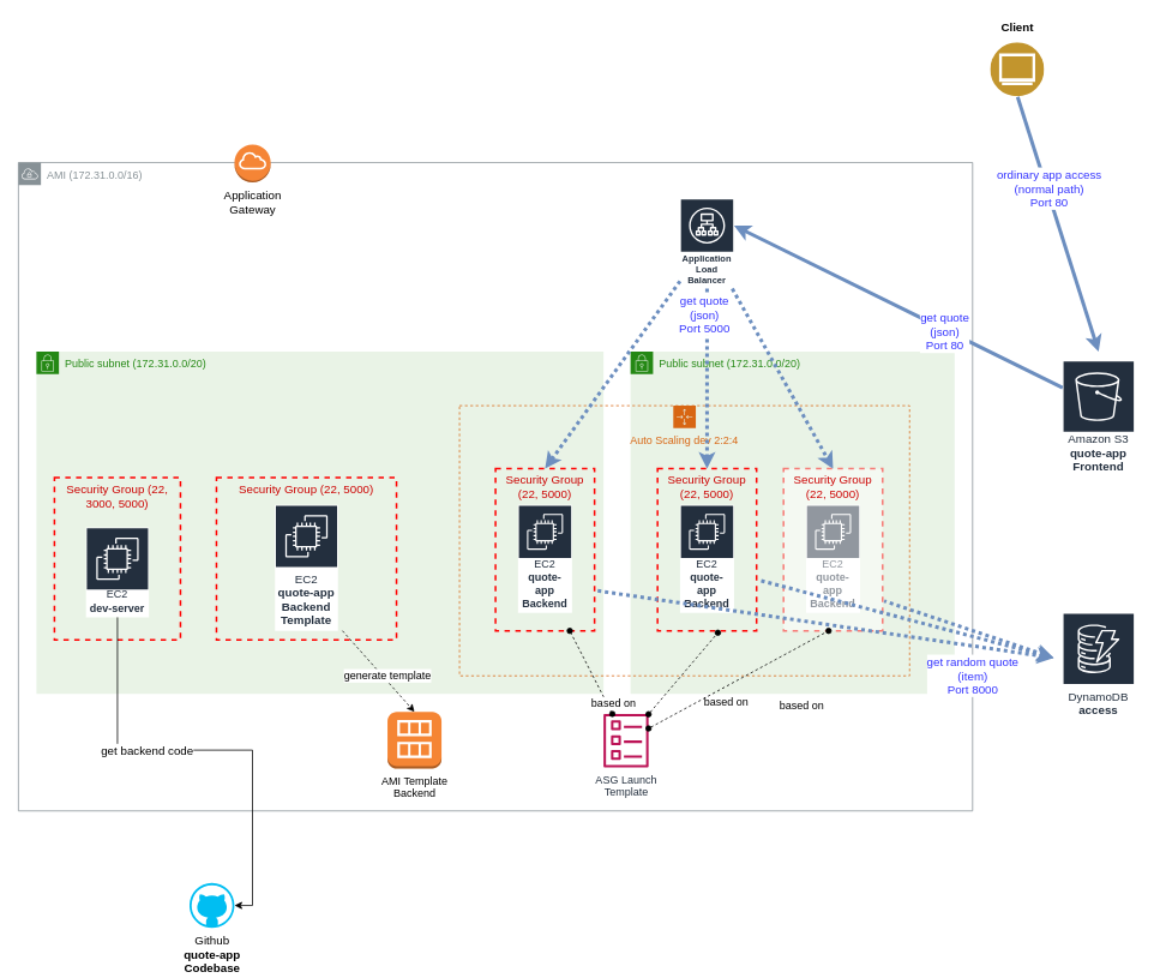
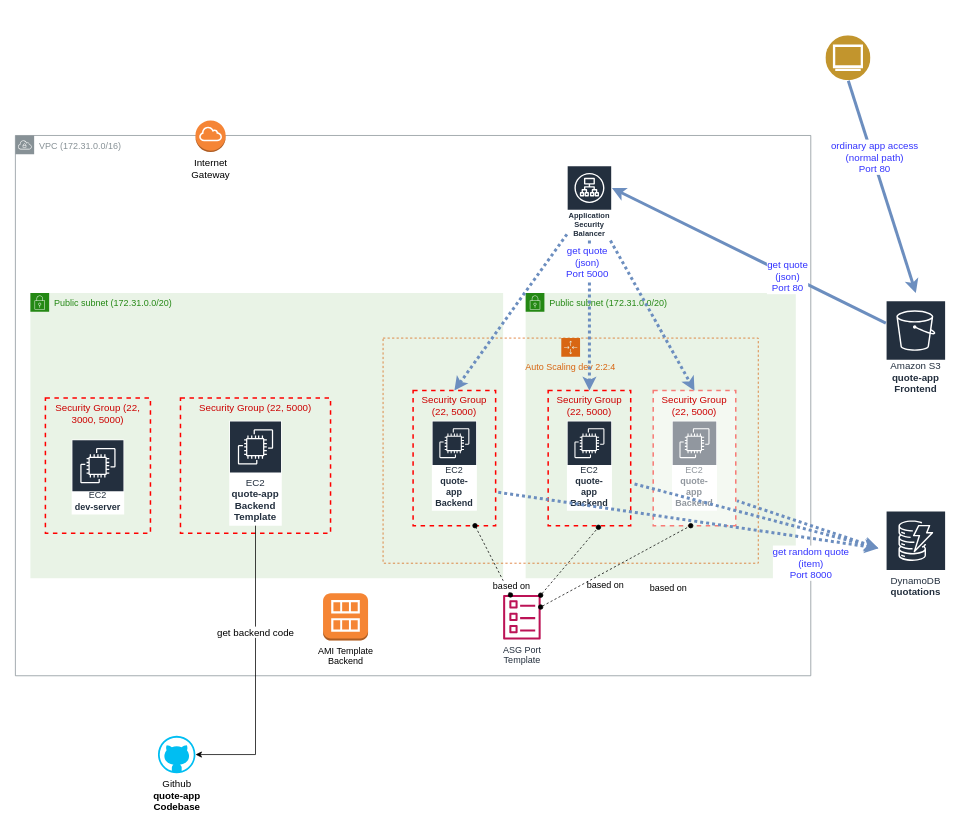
- <mxCell id="15" value="Client" style="text;html=1;strokeColor=none;fillColor=none;align=center;verticalAlign=middle;whiteSpace=wrap;rounded=0;labelBackgroundColor=none;fontSize=13;fontStyle=1" vertex="1" parent="1"><mxGeometry x="1090" y="20" width="80" height="20" as="geometry" /></mxCell>
- <mxCell id="3" value="AMI (&lt;span&gt;172.31.0.0/16)&lt;br&gt;&lt;/span&gt;" style="outlineConnect=0;gradientColor=none;html=1;whiteSpace=wrap;fontSize=12;fontStyle=0;shape=mxgraph.aws4.group;grIcon=mxgraph.aws4.group_vpc;strokeColor=#879196;fillColor=none;verticalAlign=top;align=left;spacingLeft=30;fontColor=#879196;dashed=0;" vertex="1" parent="1"><mxGeometry x="20" y="180" width="1060" height="720" as="geometry" /></mxCell>
+ <mxCell id="3" value="VPC (&lt;span&gt;172.31.0.0/16)&lt;br&gt;&lt;/span&gt;" style="outlineConnect=0;gradientColor=none;html=1;whiteSpace=wrap;fontSize=12;fontStyle=0;shape=mxgraph.aws4.group;grIcon=mxgraph.aws4.group_vpc;strokeColor=#879196;fillColor=none;verticalAlign=top;align=left;spacingLeft=30;fontColor=#879196;dashed=0;" vertex="1" parent="1"><mxGeometry x="20" y="180" width="1060" height="720" as="geometry" /></mxCell>
- <mxCell id="8" value="Application&lt;br&gt;Gateway" style="outlineConnect=0;dashed=0;verticalLabelPosition=bottom;verticalAlign=top;align=center;html=1;shape=mxgraph.aws3.internet_gateway;fillColor=#F58536;gradientColor=none;labelBackgroundColor=none;fontSize=13;" vertex="1" parent="1"><mxGeometry x="260" y="160" width="40.25" height="42" as="geometry" /></mxCell>
+ <mxCell id="8" value="Internet&lt;br&gt;Gateway" style="outlineConnect=0;dashed=0;verticalLabelPosition=bottom;verticalAlign=top;align=center;html=1;shape=mxgraph.aws3.internet_gateway;fillColor=#F58536;gradientColor=none;labelBackgroundColor=none;fontSize=13;" vertex="1" parent="1"><mxGeometry x="260" y="160" width="40.25" height="42" as="geometry" /></mxCell>
- <mxCell id="26" value="Application Load Balancer" style="outlineConnect=0;fontColor=#232F3E;gradientColor=none;strokeColor=#ffffff;fillColor=#232F3E;dashed=0;verticalLabelPosition=middle;verticalAlign=bottom;align=center;html=1;whiteSpace=wrap;fontSize=10;fontStyle=1;spacing=3;shape=mxgraph.aws4.productIcon;prIcon=mxgraph.aws4.application_load_balancer;" vertex="1" parent="1"><mxGeometry x="755" y="220" width="60" height="100" as="geometry" /></mxCell>
+ <mxCell id="26" value="Application Security Balancer" style="outlineConnect=0;fontColor=#232F3E;gradientColor=none;strokeColor=#ffffff;fillColor=#232F3E;dashed=0;verticalLabelPosition=middle;verticalAlign=bottom;align=center;html=1;whiteSpace=wrap;fontSize=10;fontStyle=1;spacing=3;shape=mxgraph.aws4.productIcon;prIcon=mxgraph.aws4.application_load_balancer;" vertex="1" parent="1"><mxGeometry x="755" y="220" width="60" height="100" as="geometry" /></mxCell>
- <mxCell id="17" value="" style="endArrow=classic;html=1;fontSize=12;entryX=0.5;entryY=0;entryDx=0;entryDy=0;entryPerimeter=0;exitX=1.071;exitY=1;exitDx=0;exitDy=0;exitPerimeter=0;dashed=1;" edge="1" parent="1" source="11" target="16"><mxGeometry width="50" height="50" relative="1" as="geometry"><mxPoint x="700" y="600" as="sourcePoint" /><mxPoint x="750" y="550" as="targetPoint" /></mxGeometry></mxCell>
- <mxCell id="18" value="generate template" style="text;html=1;align=center;verticalAlign=middle;resizable=0;points=[];labelBackgroundColor=#ffffff;fontSize=12;" vertex="1" connectable="0" parent="17"><mxGeometry x="0.359" y="2" relative="1" as="geometry"><mxPoint x="-6.19" y="-10.21" as="offset" /></mxGeometry></mxCell>
- <mxCell id="9" value="&lt;span style=&quot;font-weight: normal; font-size: 13px;&quot;&gt;DynamoDB&lt;/span&gt;&lt;br style=&quot;font-size: 13px;&quot;&gt;access" style="outlineConnect=0;fontColor=#232F3E;gradientColor=none;strokeColor=#ffffff;fillColor=#232F3E;dashed=0;verticalLabelPosition=middle;verticalAlign=bottom;align=center;html=1;whiteSpace=wrap;fontSize=13;fontStyle=1;spacing=3;shape=mxgraph.aws4.productIcon;prIcon=mxgraph.aws4.dynamodb;labelBackgroundColor=none;" vertex="1" parent="1"><mxGeometry x="1180" y="680" width="80" height="120" as="geometry" /></mxCell>
+ <mxCell id="9" value="&lt;span style=&quot;font-weight: normal; font-size: 13px;&quot;&gt;DynamoDB&lt;/span&gt;&lt;br style=&quot;font-size: 13px;&quot;&gt;quotations" style="outlineConnect=0;fontColor=#232F3E;gradientColor=none;strokeColor=#ffffff;fillColor=#232F3E;dashed=0;verticalLabelPosition=middle;verticalAlign=bottom;align=center;html=1;whiteSpace=wrap;fontSize=13;fontStyle=1;spacing=3;shape=mxgraph.aws4.productIcon;prIcon=mxgraph.aws4.dynamodb;labelBackgroundColor=none;" vertex="1" parent="1"><mxGeometry x="1180" y="680" width="80" height="120" as="geometry" /></mxCell>
- <mxCell id="38" value="ASG Launch &lt;br&gt;Template" style="outlineConnect=0;fontColor=#232F3E;gradientColor=none;fillColor=#BC1356;strokeColor=none;dashed=0;verticalLabelPosition=bottom;verticalAlign=top;align=center;html=1;fontSize=12;fontStyle=0;aspect=fixed;pointerEvents=1;shape=mxgraph.aws4.template;" vertex="1" parent="1"><mxGeometry x="670" y="792" width="50" height="60" as="geometry" /></mxCell>
+ <mxCell id="38" value="ASG Port &lt;br&gt;Template" style="outlineConnect=0;fontColor=#232F3E;gradientColor=none;fillColor=#BC1356;strokeColor=none;dashed=0;verticalLabelPosition=bottom;verticalAlign=top;align=center;html=1;fontSize=12;fontStyle=0;aspect=fixed;pointerEvents=1;shape=mxgraph.aws4.template;" vertex="1" parent="1"><mxGeometry x="670" y="792" width="50" height="60" as="geometry" /></mxCell>
- <mxCell id="12" value="get backend code" style="edgeStyle=orthogonalEdgeStyle;rounded=0;orthogonalLoop=1;jettySize=auto;html=1;exitX=1;exitY=0.5;exitDx=0;exitDy=0;exitPerimeter=0;fontSize=13;startArrow=classic;startFill=1;endArrow=none;endFill=0;" edge="1" parent="1" source="13" target="6"><mxGeometry x="0.264" relative="1" as="geometry"><mxPoint x="500" y="720" as="targetPoint" /><mxPoint as="offset" /></mxGeometry></mxCell>
+ <mxCell id="12" value="get backend code" style="edgeStyle=orthogonalEdgeStyle;rounded=0;orthogonalLoop=1;jettySize=auto;html=1;exitX=1;exitY=0.5;exitDx=0;exitDy=0;exitPerimeter=0;fontSize=13;startArrow=classic;startFill=1;endArrow=none;endFill=0;" edge="1" parent="1" source="13" target="11"><mxGeometry x="0.264" relative="1" as="geometry"><mxPoint x="500" y="720" as="targetPoint" /><mxPoint as="offset" /></mxGeometry></mxCell>
